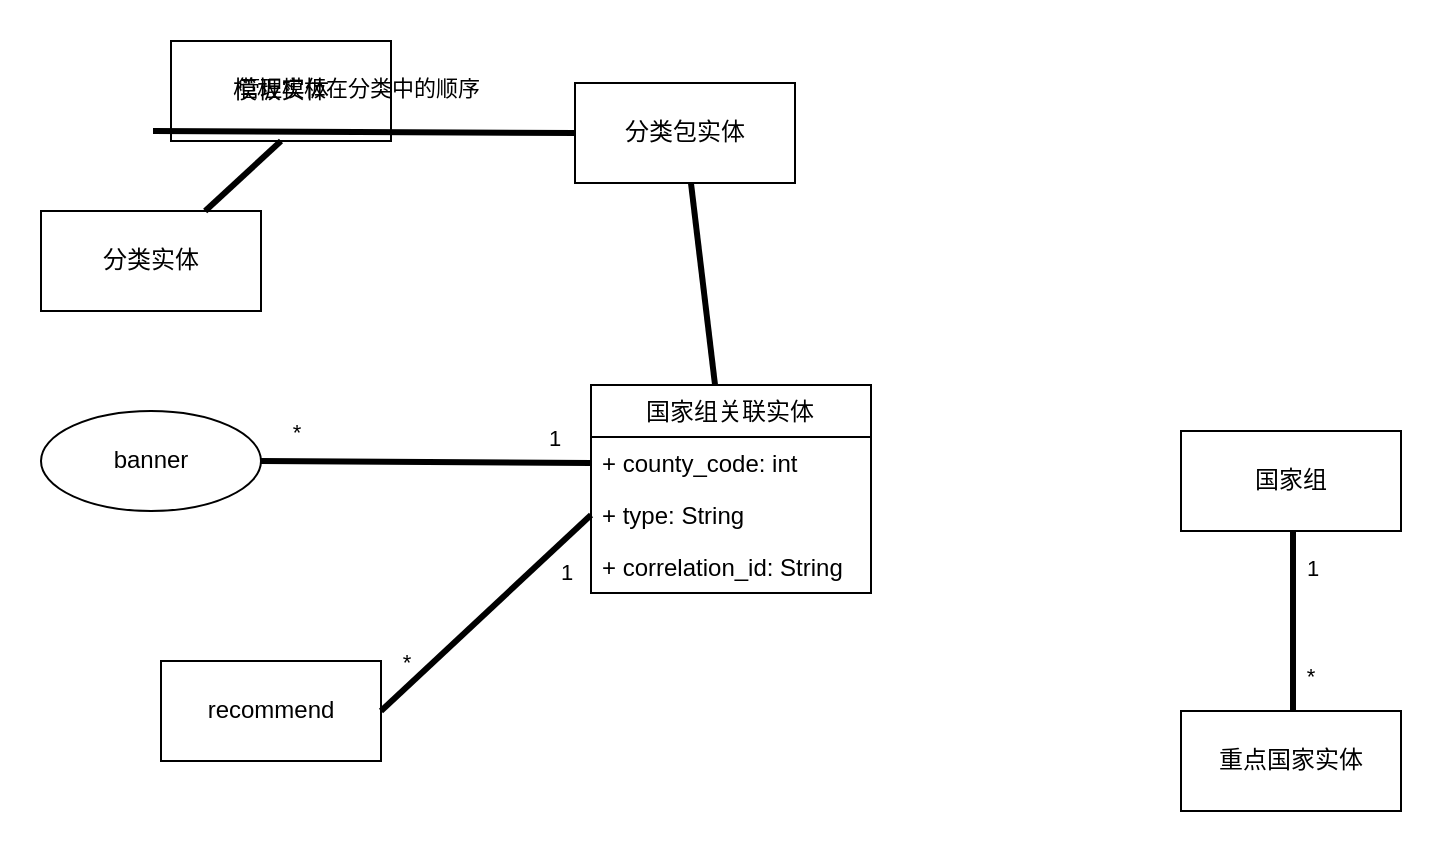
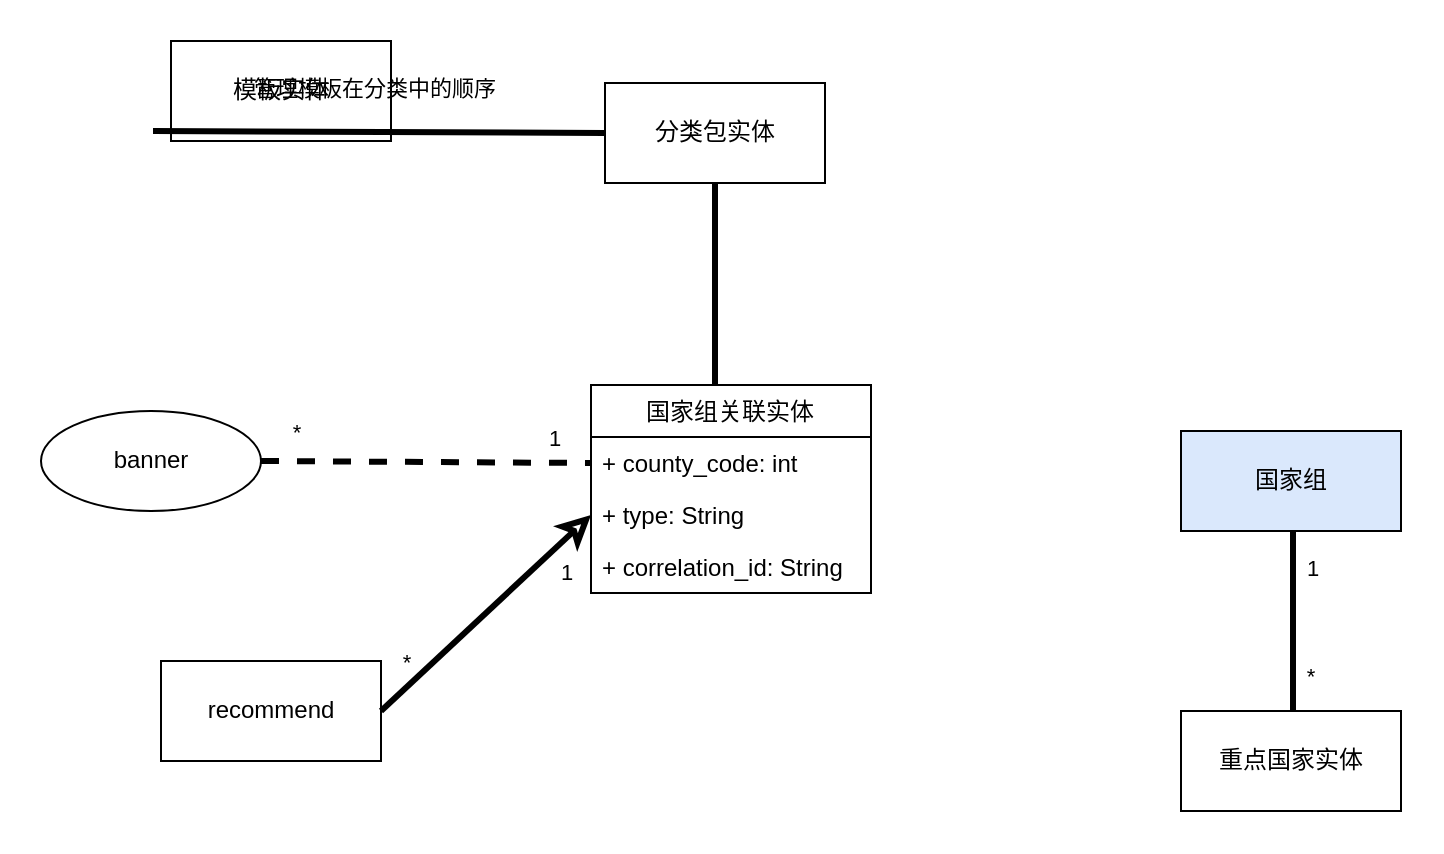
- <mxCell id="6" value="分类包实体" style="html=1;" parent="1" vertex="1"><mxGeometry x="287" y="41" width="110" height="50" as="geometry" /></mxCell>
+ <mxCell id="6" value="分类包实体" style="html=1;" parent="1" vertex="1"><mxGeometry x="302" y="41" width="110" height="50" as="geometry" /></mxCell>
- <mxCell id="19" value="" style="endArrow=none;startArrow=none;endFill=0;startFill=0;endSize=8;html=1;verticalAlign=bottom;labelBackgroundColor=none;strokeWidth=3;rounded=0;exitX=0.5;exitY=1;exitDx=0;exitDy=0;" edge="1" parent="1" source="2" target="3"><mxGeometry width="160" relative="1" as="geometry"><mxPoint x="140" y="45" as="sourcePoint" /><mxPoint x="300" y="45" as="targetPoint" /></mxGeometry></mxCell>
- <mxCell id="3" value="分类实体" style="html=1;" parent="1" vertex="1"><mxGeometry x="20" y="105" width="110" height="50" as="geometry" /></mxCell>
- <mxCell id="8" value="" style="endArrow=none;startArrow=none;endFill=0;startFill=0;endSize=8;html=1;verticalAlign=bottom;labelBackgroundColor=none;strokeWidth=3;rounded=0;exitX=1;exitY=0.5;exitDx=0;exitDy=0;entryX=0;entryY=0.5;entryDx=0;entryDy=0;" parent="1" source="5" target="16" edge="1"><mxGeometry width="160" relative="1" as="geometry"><mxPoint x="150" y="225" as="sourcePoint" /><mxPoint x="310" y="230" as="targetPoint" /></mxGeometry></mxCell>
+ <mxCell id="8" value="" style="endArrow=none;startArrow=none;endFill=0;startFill=0;endSize=8;html=1;verticalAlign=bottom;labelBackgroundColor=none;strokeWidth=3;rounded=0;exitX=1;exitY=0.5;exitDx=0;exitDy=0;entryX=0;entryY=0.5;entryDx=0;entryDy=0;dashed=1;" parent="1" source="5" target="16" edge="1"><mxGeometry width="160" relative="1" as="geometry"><mxPoint x="150" y="225" as="sourcePoint" /><mxPoint x="310" y="230" as="targetPoint" /></mxGeometry></mxCell>
- <mxCell id="21" value="国家组" style="html=1;" vertex="1" parent="1"><mxGeometry x="590" y="215" width="110" height="50" as="geometry" /></mxCell>
+ <mxCell id="21" value="国家组" style="html=1;fillColor=#dae8fc;" vertex="1" parent="1"><mxGeometry x="590" y="215" width="110" height="50" as="geometry" /></mxCell>
- <mxCell id="11" value="" style="endArrow=none;startArrow=none;endFill=0;startFill=0;endSize=8;html=1;verticalAlign=bottom;labelBackgroundColor=none;strokeWidth=3;rounded=0;exitX=1;exitY=0.5;exitDx=0;exitDy=0;entryX=0;entryY=0.5;entryDx=0;entryDy=0;" parent="1" source="4" target="17" edge="1"><mxGeometry width="160" relative="1" as="geometry"><mxPoint x="200" y="335" as="sourcePoint" /><mxPoint x="365" y="255" as="targetPoint" /></mxGeometry></mxCell>
+ <mxCell id="11" value="" style="endArrow=classic;startArrow=none;endFill=0;startFill=0;endSize=8;html=1;verticalAlign=bottom;labelBackgroundColor=none;strokeWidth=3;rounded=0;exitX=1;exitY=0.5;exitDx=0;exitDy=0;entryX=0;entryY=0.5;entryDx=0;entryDy=0;" parent="1" source="4" target="17" edge="1"><mxGeometry width="160" relative="1" as="geometry"><mxPoint x="200" y="335" as="sourcePoint" /><mxPoint x="365" y="255" as="targetPoint" /></mxGeometry></mxCell>
